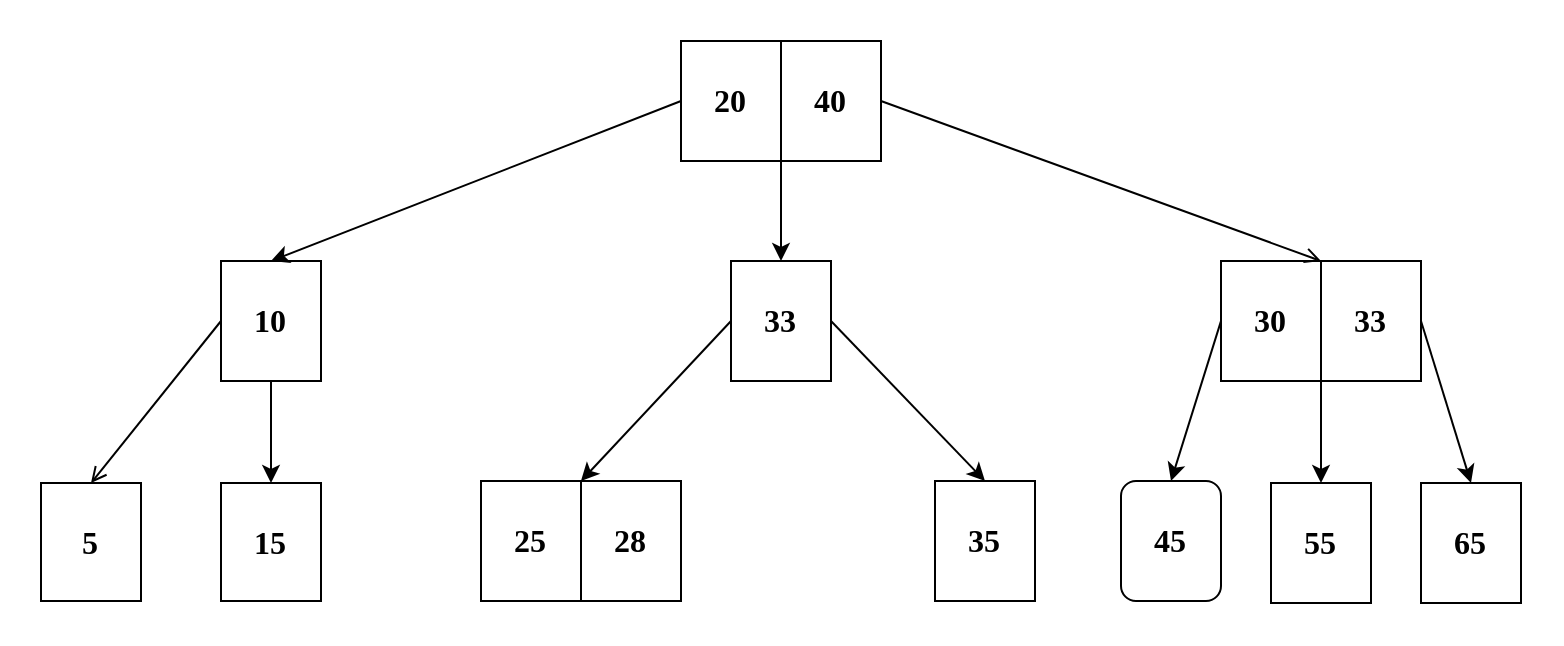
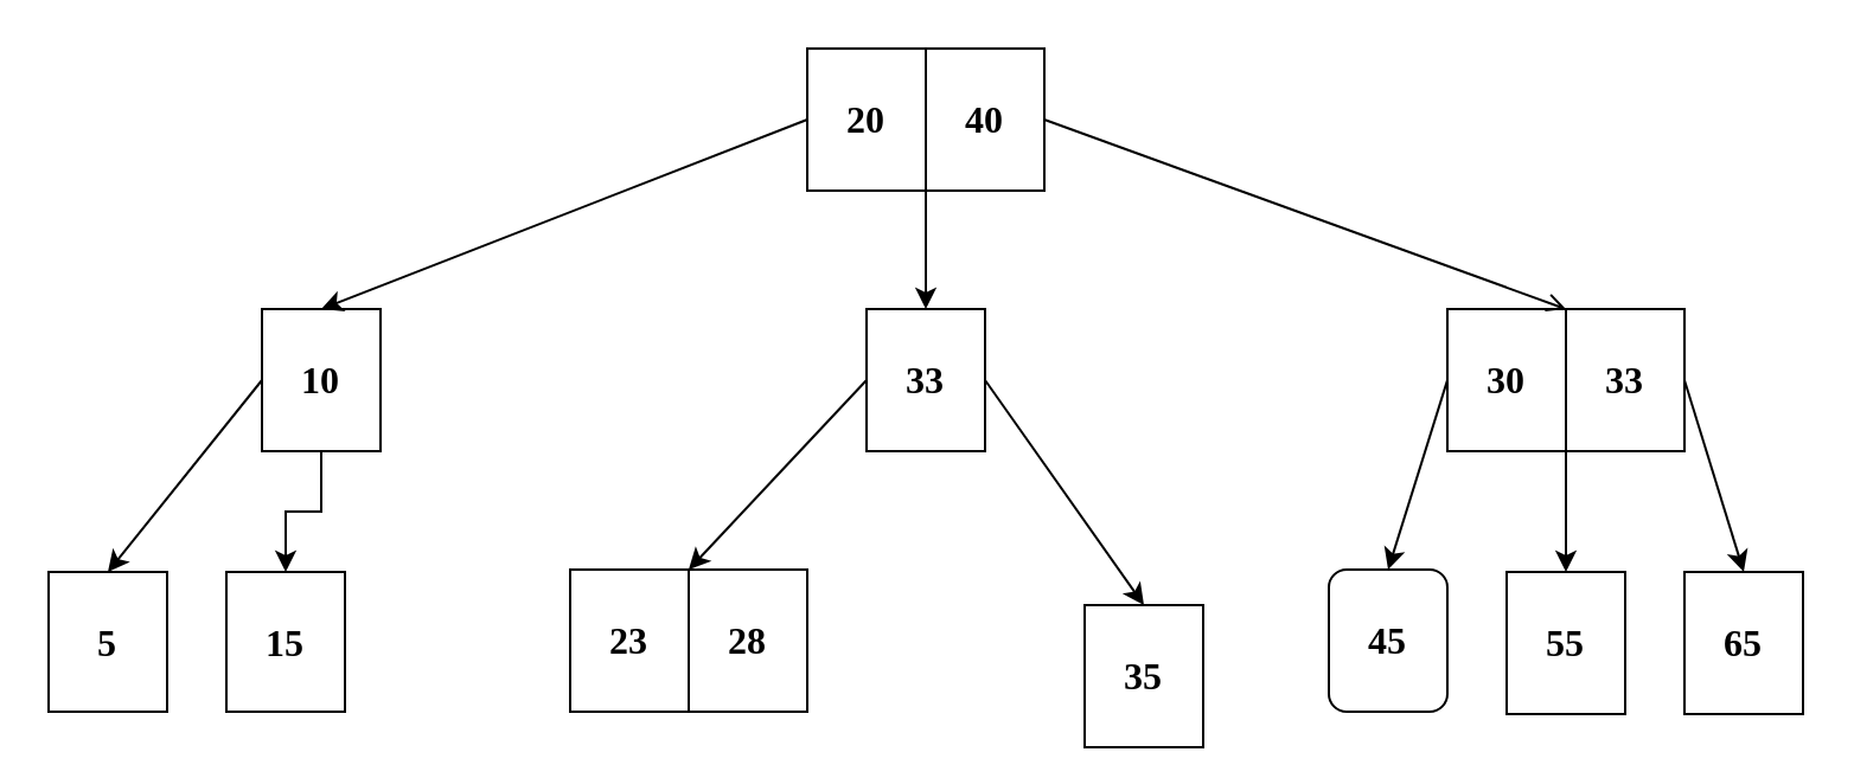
- <mxCell id="16" value="" style="endArrow=open;html=1;rounded=0;exitX=0;exitY=0.5;exitDx=0;exitDy=0;entryX=0.5;entryY=0;entryDx=0;entryDy=0;" edge="1" parent="1" source="6" target="7"><mxGeometry width="50" height="50" relative="1" as="geometry"><mxPoint x="230" y="280" as="sourcePoint" /><mxPoint x="280" y="230" as="targetPoint" /></mxGeometry></mxCell>
+ <mxCell id="16" value="" style="endArrow=classic;html=1;rounded=0;exitX=0;exitY=0.5;exitDx=0;exitDy=0;entryX=0.5;entryY=0;entryDx=0;entryDy=0;" edge="1" parent="1" source="6" target="7"><mxGeometry width="50" height="50" relative="1" as="geometry"><mxPoint x="230" y="280" as="sourcePoint" /><mxPoint x="280" y="230" as="targetPoint" /></mxGeometry></mxCell>
- <mxCell id="10" value="&lt;b&gt;&lt;font face=&quot;Verdana&quot; style=&quot;font-size: 16px;&quot;&gt;25&lt;/font&gt;&lt;/b&gt;" style="rounded=0;whiteSpace=wrap;html=1;" vertex="1" parent="1"><mxGeometry x="240" y="240" width="50" height="60" as="geometry" /></mxCell>
+ <mxCell id="10" value="&lt;b&gt;&lt;font face=&quot;Verdana&quot; style=&quot;font-size: 16px;&quot;&gt;23&lt;/font&gt;&lt;/b&gt;" style="rounded=0;whiteSpace=wrap;html=1;" vertex="1" parent="1"><mxGeometry x="240" y="240" width="50" height="60" as="geometry" /></mxCell>
- <mxCell id="17" value="&lt;b&gt;&lt;font face=&quot;Verdana&quot; style=&quot;font-size: 16px;&quot;&gt;35&lt;/font&gt;&lt;/b&gt;" style="rounded=0;whiteSpace=wrap;html=1;" vertex="1" parent="1"><mxGeometry x="467" y="240" width="50" height="60" as="geometry" /></mxCell>
+ <mxCell id="17" value="&lt;b&gt;&lt;font face=&quot;Verdana&quot; style=&quot;font-size: 16px;&quot;&gt;35&lt;/font&gt;&lt;/b&gt;" style="rounded=0;whiteSpace=wrap;html=1;" vertex="1" parent="1"><mxGeometry x="457" y="255" width="50" height="60" as="geometry" /></mxCell>
- <mxCell id="8" value="&lt;b&gt;&lt;font face=&quot;Verdana&quot; style=&quot;font-size: 16px;&quot;&gt;15&lt;/font&gt;&lt;/b&gt;" style="rounded=0;whiteSpace=wrap;html=1;" vertex="1" parent="1"><mxGeometry x="110" y="241" width="50" height="59" as="geometry" /></mxCell>
+ <mxCell id="8" value="&lt;b&gt;&lt;font face=&quot;Verdana&quot; style=&quot;font-size: 16px;&quot;&gt;15&lt;/font&gt;&lt;/b&gt;" style="rounded=0;whiteSpace=wrap;html=1;" vertex="1" parent="1"><mxGeometry x="95" y="241" width="50" height="59" as="geometry" /></mxCell>
